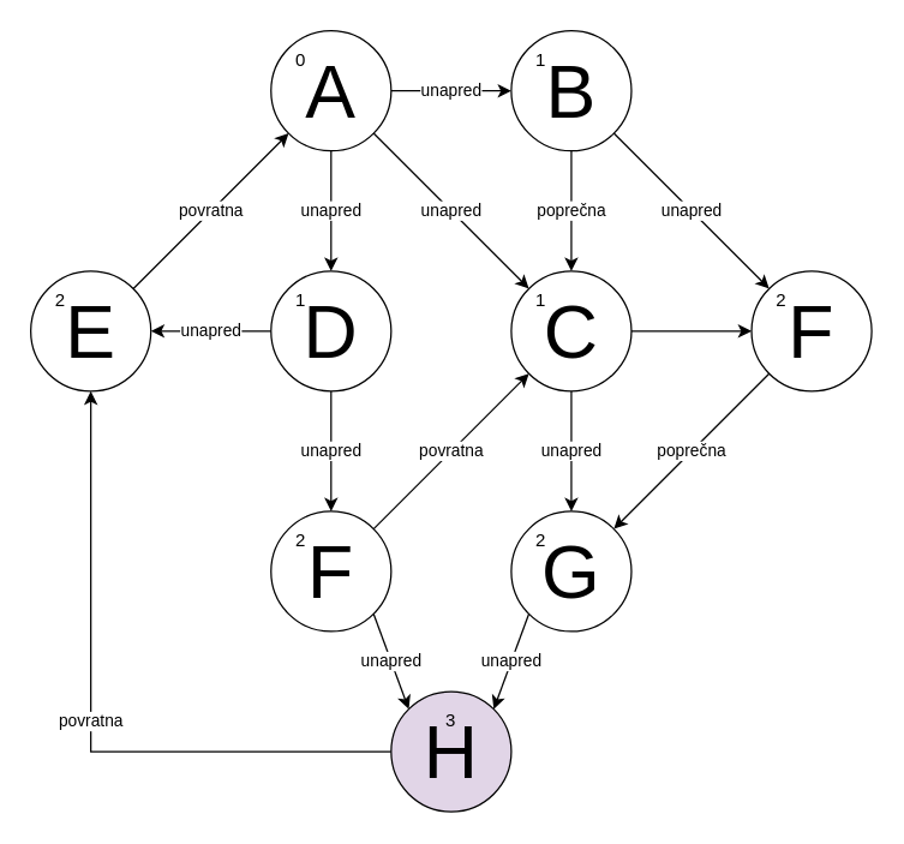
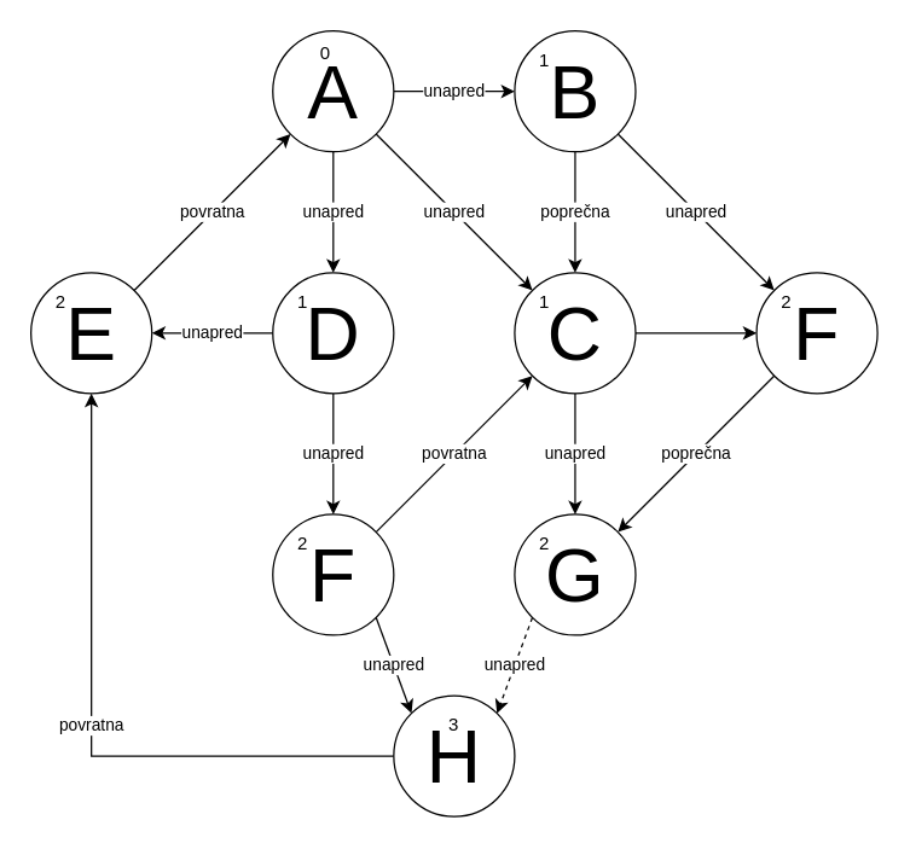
- <mxCell id="26" value="0" style="text;html=1;strokeColor=none;fillColor=none;align=center;verticalAlign=middle;whiteSpace=wrap;rounded=0;" vertex="1" parent="1"><mxGeometry x="190" y="30" width="20" height="20" as="geometry" /></mxCell>
+ <mxCell id="26" value="0" style="text;html=1;strokeColor=none;fillColor=none;align=center;verticalAlign=middle;whiteSpace=wrap;rounded=0;" vertex="1" parent="1"><mxGeometry x="205" y="25" width="20" height="20" as="geometry" /></mxCell>
- <mxCell id="24" value="unapred" style="endArrow=classic;html=1;exitX=0;exitY=1;exitDx=0;exitDy=0;entryX=1;entryY=0;entryDx=0;entryDy=0;" edge="1" parent="1" source="15" target="17"><mxGeometry width="50" height="50" relative="1" as="geometry"><mxPoint x="468.284" y="148.284" as="sourcePoint" /><mxPoint x="571.716" y="251.716" as="targetPoint" /></mxGeometry></mxCell>
+ <mxCell id="24" value="unapred" style="endArrow=classic;html=1;exitX=0;exitY=1;exitDx=0;exitDy=0;entryX=1;entryY=0;entryDx=0;entryDy=0;dashed=1;" edge="1" parent="1" source="15" target="17"><mxGeometry width="50" height="50" relative="1" as="geometry"><mxPoint x="468.284" y="148.284" as="sourcePoint" /><mxPoint x="571.716" y="251.716" as="targetPoint" /></mxGeometry></mxCell>
- <mxCell id="17" value="&lt;font style=&quot;font-size: 50px&quot;&gt;H&lt;/font&gt;" style="ellipse;whiteSpace=wrap;html=1;aspect=fixed;fillColor=#e1d5e7;" vertex="1" parent="1"><mxGeometry x="260" y="460" width="80" height="80" as="geometry" /></mxCell>
+ <mxCell id="17" value="&lt;font style=&quot;font-size: 50px&quot;&gt;H&lt;/font&gt;" style="ellipse;whiteSpace=wrap;html=1;aspect=fixed;" vertex="1" parent="1"><mxGeometry x="260" y="460" width="80" height="80" as="geometry" /></mxCell>
